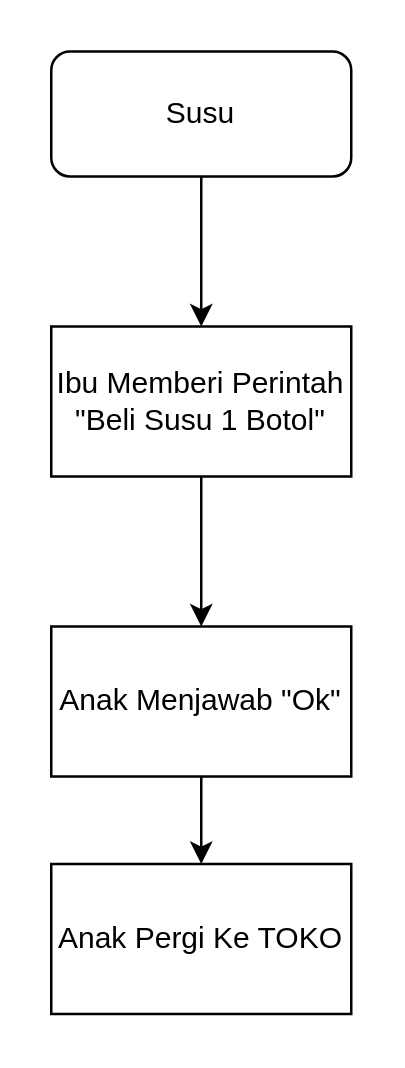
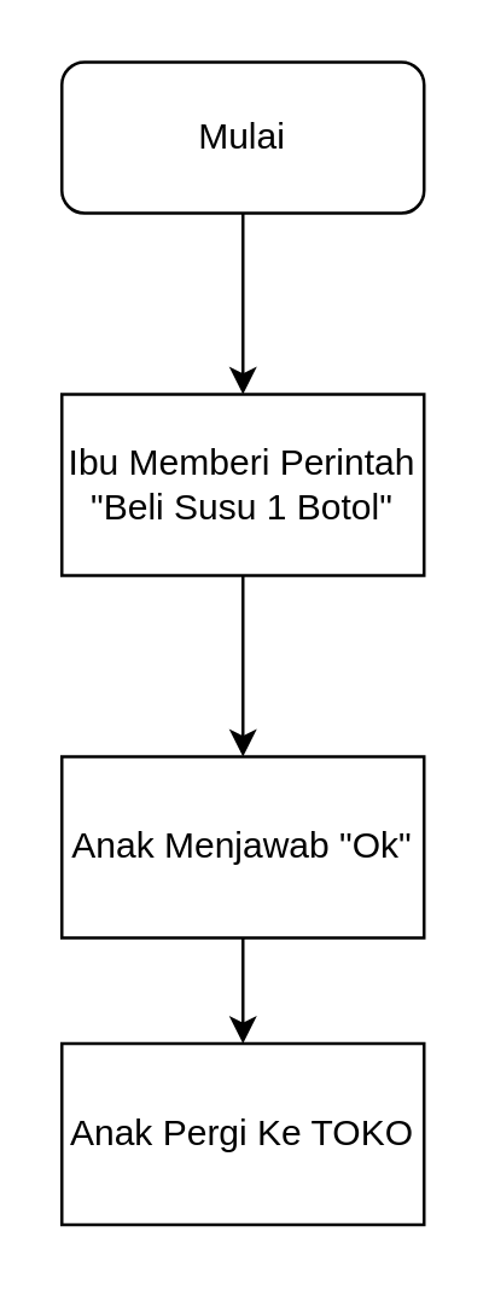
- <mxCell id="3" value="Susu" style="rounded=1;whiteSpace=wrap;html=1;" vertex="1" parent="1"><mxGeometry x="20" y="20" width="120" height="50" as="geometry" /></mxCell>
+ <mxCell id="3" value="Mulai" style="rounded=1;whiteSpace=wrap;html=1;" vertex="1" parent="1"><mxGeometry x="20" y="20" width="120" height="50" as="geometry" /></mxCell>
